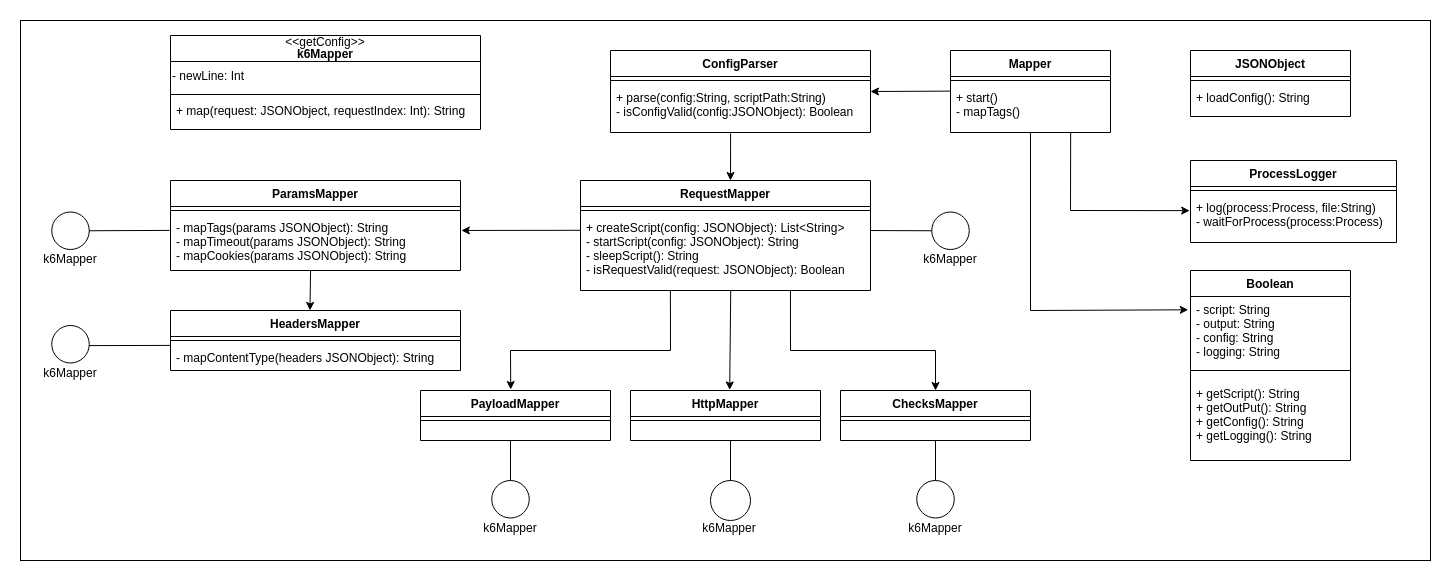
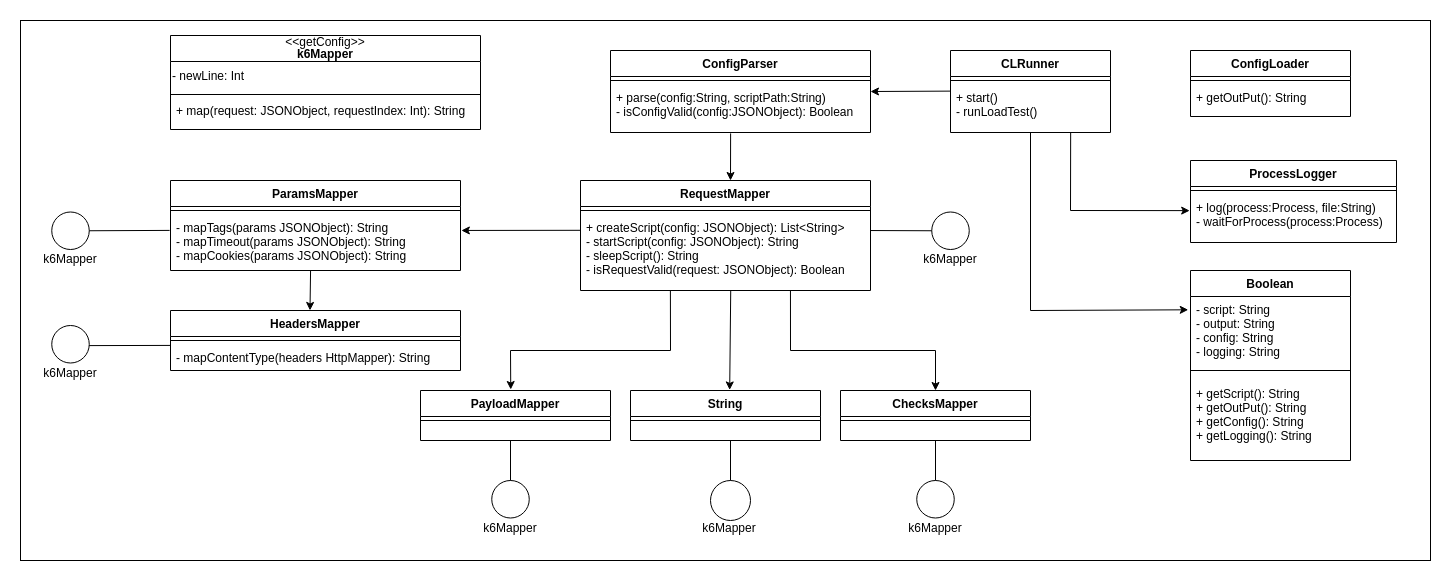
- <mxCell id="3" value="Mapper" style="swimlane;fontStyle=1;align=center;verticalAlign=top;childLayout=stackLayout;horizontal=1;startSize=26;horizontalStack=0;resizeParent=1;resizeLast=0;collapsible=1;marginBottom=0;rounded=0;shadow=0;strokeWidth=1;" parent="1" vertex="1"><mxGeometry x="950" y="50" width="160" height="82" as="geometry"><mxRectangle x="230" y="140" width="160" height="26" as="alternateBounds" /></mxGeometry></mxCell>
+ <mxCell id="3" value="CLRunner" style="swimlane;fontStyle=1;align=center;verticalAlign=top;childLayout=stackLayout;horizontal=1;startSize=26;horizontalStack=0;resizeParent=1;resizeLast=0;collapsible=1;marginBottom=0;rounded=0;shadow=0;strokeWidth=1;" parent="1" vertex="1"><mxGeometry x="950" y="50" width="160" height="82" as="geometry"><mxRectangle x="230" y="140" width="160" height="26" as="alternateBounds" /></mxGeometry></mxCell>
- <mxCell id="10" value="JSONObject" style="swimlane;fontStyle=1;align=center;verticalAlign=top;childLayout=stackLayout;horizontal=1;startSize=26;horizontalStack=0;resizeParent=1;resizeLast=0;collapsible=1;marginBottom=0;rounded=0;shadow=0;strokeWidth=1;" vertex="1" parent="1"><mxGeometry x="1190" y="50" width="160" height="66" as="geometry"><mxRectangle x="230" y="140" width="160" height="26" as="alternateBounds" /></mxGeometry></mxCell>
+ <mxCell id="10" value="ConfigLoader" style="swimlane;fontStyle=1;align=center;verticalAlign=top;childLayout=stackLayout;horizontal=1;startSize=26;horizontalStack=0;resizeParent=1;resizeLast=0;collapsible=1;marginBottom=0;rounded=0;shadow=0;strokeWidth=1;" vertex="1" parent="1"><mxGeometry x="1190" y="50" width="160" height="66" as="geometry"><mxRectangle x="230" y="140" width="160" height="26" as="alternateBounds" /></mxGeometry></mxCell>
- <mxCell id="5" value="+ start()&#10;- mapTags()&#10;" style="text;align=left;verticalAlign=top;spacingLeft=4;spacingRight=4;overflow=hidden;rotatable=0;points=[[0,0.5],[1,0.5]];portConstraint=eastwest;" parent="3" vertex="1"><mxGeometry y="34" width="160" height="48" as="geometry" /></mxCell>
+ <mxCell id="5" value="+ start()&#10;- runLoadTest()&#10;" style="text;align=left;verticalAlign=top;spacingLeft=4;spacingRight=4;overflow=hidden;rotatable=0;points=[[0,0.5],[1,0.5]];portConstraint=eastwest;" parent="3" vertex="1"><mxGeometry y="34" width="160" height="48" as="geometry" /></mxCell>
- <mxCell id="12" value="+ loadConfig(): String" style="text;align=left;verticalAlign=top;spacingLeft=4;spacingRight=4;overflow=hidden;rotatable=0;points=[[0,0.5],[1,0.5]];portConstraint=eastwest;" vertex="1" parent="10"><mxGeometry y="34" width="160" height="32" as="geometry" /></mxCell>
+ <mxCell id="12" value="+ getOutPut(): String" style="text;align=left;verticalAlign=top;spacingLeft=4;spacingRight=4;overflow=hidden;rotatable=0;points=[[0,0.5],[1,0.5]];portConstraint=eastwest;" vertex="1" parent="10"><mxGeometry y="34" width="160" height="32" as="geometry" /></mxCell>
- <mxCell id="36" value="- mapContentType(headers JSONObject): String&#10;&#10;&#10;" style="text;align=left;verticalAlign=top;spacingLeft=4;spacingRight=4;overflow=hidden;rotatable=0;points=[[0,0.5],[1,0.5]];portConstraint=eastwest;" vertex="1" parent="34"><mxGeometry y="34" width="290" height="26" as="geometry" /></mxCell>
+ <mxCell id="36" value="- mapContentType(headers HttpMapper): String&#10;&#10;&#10;" style="text;align=left;verticalAlign=top;spacingLeft=4;spacingRight=4;overflow=hidden;rotatable=0;points=[[0,0.5],[1,0.5]];portConstraint=eastwest;" vertex="1" parent="34"><mxGeometry y="34" width="290" height="26" as="geometry" /></mxCell>
- <mxCell id="39" value="HttpMapper" style="swimlane;fontStyle=1;align=center;verticalAlign=top;childLayout=stackLayout;horizontal=1;startSize=26;horizontalStack=0;resizeParent=1;resizeLast=0;collapsible=1;marginBottom=0;rounded=0;shadow=0;strokeWidth=1;" vertex="1" parent="1"><mxGeometry x="630" y="390" width="190" height="50" as="geometry"><mxRectangle x="230" y="140" width="160" height="26" as="alternateBounds" /></mxGeometry></mxCell>
+ <mxCell id="39" value="String" style="swimlane;fontStyle=1;align=center;verticalAlign=top;childLayout=stackLayout;horizontal=1;startSize=26;horizontalStack=0;resizeParent=1;resizeLast=0;collapsible=1;marginBottom=0;rounded=0;shadow=0;strokeWidth=1;" vertex="1" parent="1"><mxGeometry x="630" y="390" width="190" height="50" as="geometry"><mxRectangle x="230" y="140" width="160" height="26" as="alternateBounds" /></mxGeometry></mxCell>
